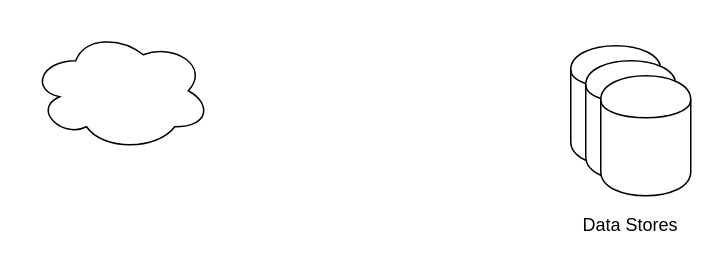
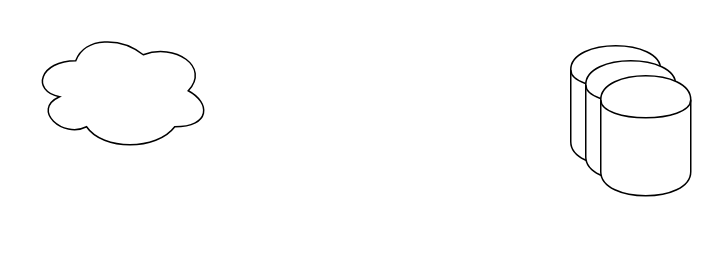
- <mxCell id="6" value="Data Stores" style="text;html=1;strokeColor=none;fillColor=none;align=center;verticalAlign=middle;whiteSpace=wrap;rounded=0;" vertex="1" parent="2"><mxGeometry y="110" width="80" height="20" as="geometry" /></mxCell>
